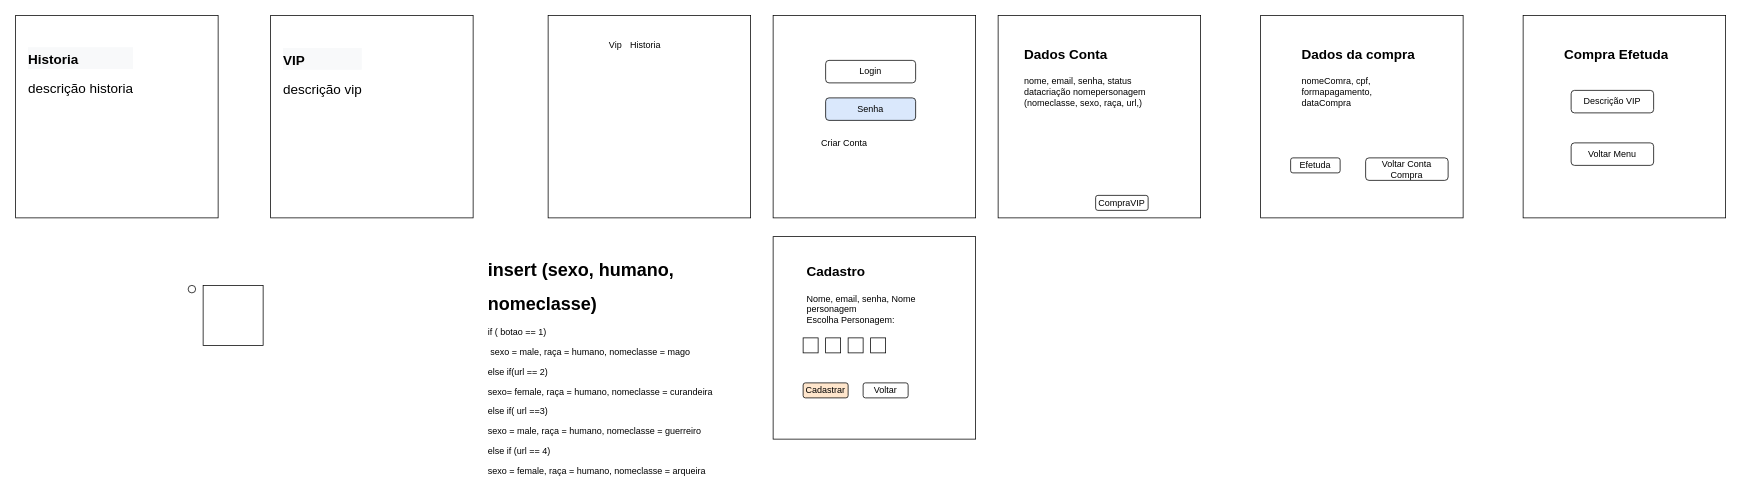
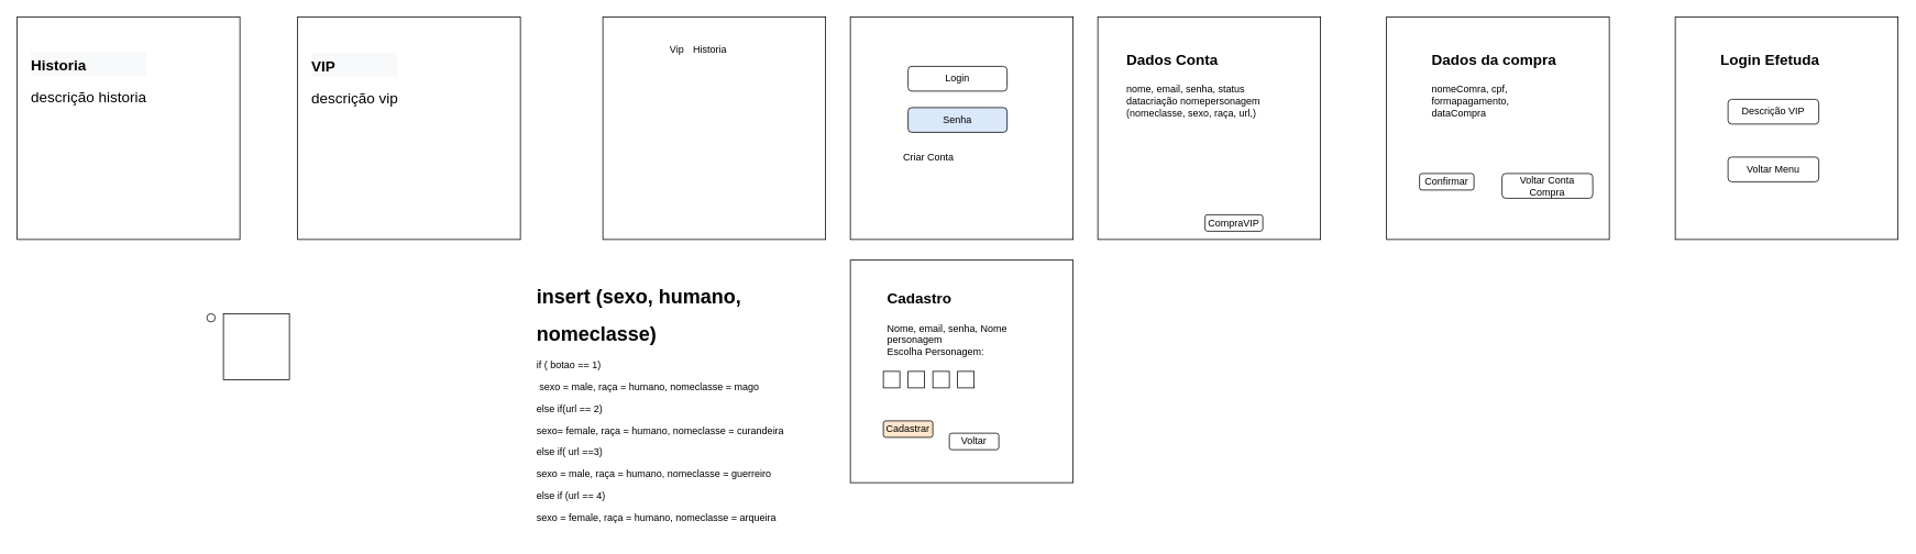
- <mxCell id="26" value="&lt;h1&gt;&lt;span style=&quot;font-size: 18px&quot;&gt;Compra Efetuda&lt;/span&gt;&lt;/h1&gt;" style="text;html=1;strokeColor=none;fillColor=none;spacing=5;spacingTop=-20;whiteSpace=wrap;overflow=hidden;rounded=0;" parent="1" vertex="1"><mxGeometry x="2080" y="50" width="170" height="100" as="geometry" /></mxCell>
+ <mxCell id="26" value="&lt;h1&gt;&lt;span style=&quot;font-size: 18px&quot;&gt;Login Efetuda&lt;/span&gt;&lt;/h1&gt;" style="text;html=1;strokeColor=none;fillColor=none;spacing=5;spacingTop=-20;whiteSpace=wrap;overflow=hidden;rounded=0;" parent="1" vertex="1"><mxGeometry x="2080" y="50" width="170" height="100" as="geometry" /></mxCell>
- <mxCell id="24" value="Efetuda" style="rounded=1;whiteSpace=wrap;html=1;" parent="1" vertex="1"><mxGeometry x="1720" y="210" width="66" height="20" as="geometry" /></mxCell>
+ <mxCell id="24" value="Confirmar" style="rounded=1;whiteSpace=wrap;html=1;" parent="1" vertex="1"><mxGeometry x="1720" y="210" width="66" height="20" as="geometry" /></mxCell>
- <mxCell id="19" value="Voltar" style="rounded=1;whiteSpace=wrap;html=1;" parent="1" vertex="1"><mxGeometry x="1150" y="510" width="60" height="20" as="geometry" /></mxCell>
+ <mxCell id="19" value="Voltar" style="rounded=1;whiteSpace=wrap;html=1;" parent="1" vertex="1"><mxGeometry x="1150" y="525" width="60" height="20" as="geometry" /></mxCell>
